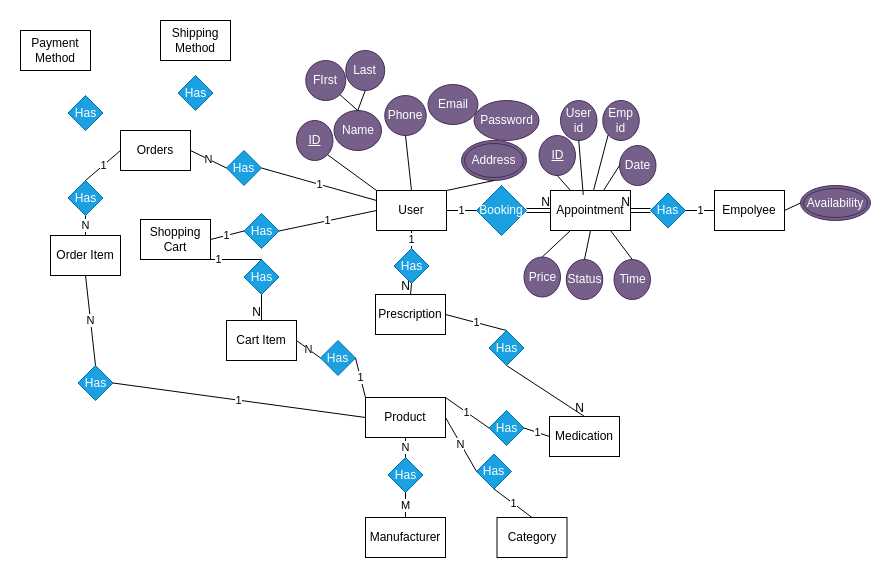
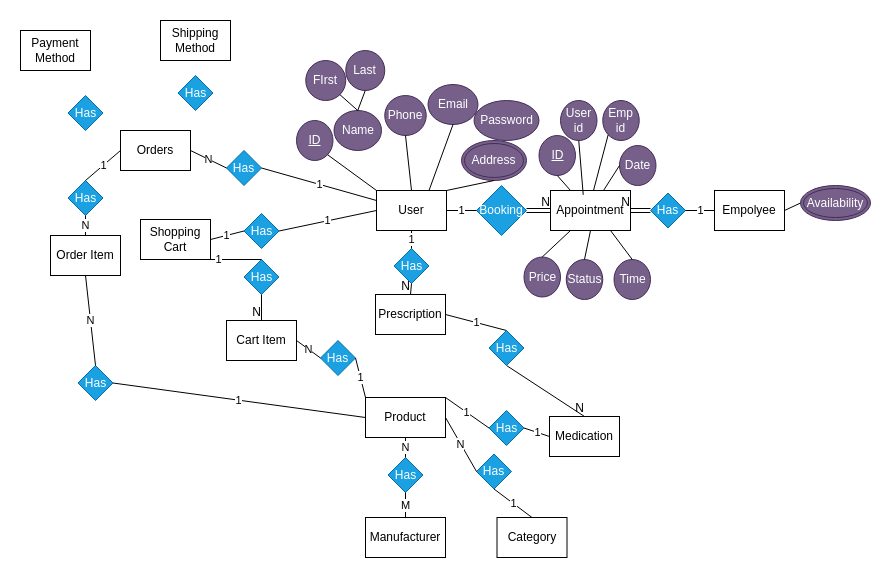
+ <mxCell id="75" value="" style="endArrow=none;html=1;rounded=0;exitX=0.5;exitY=1;exitDx=0;exitDy=0;entryX=0.75;entryY=0;entryDx=0;entryDy=0;" edge="1" parent="1" source="66" target="3"><mxGeometry relative="1" as="geometry"><mxPoint x="486" y="230" as="sourcePoint" /><mxPoint x="533.5" y="220" as="targetPoint" /></mxGeometry></mxCell>
